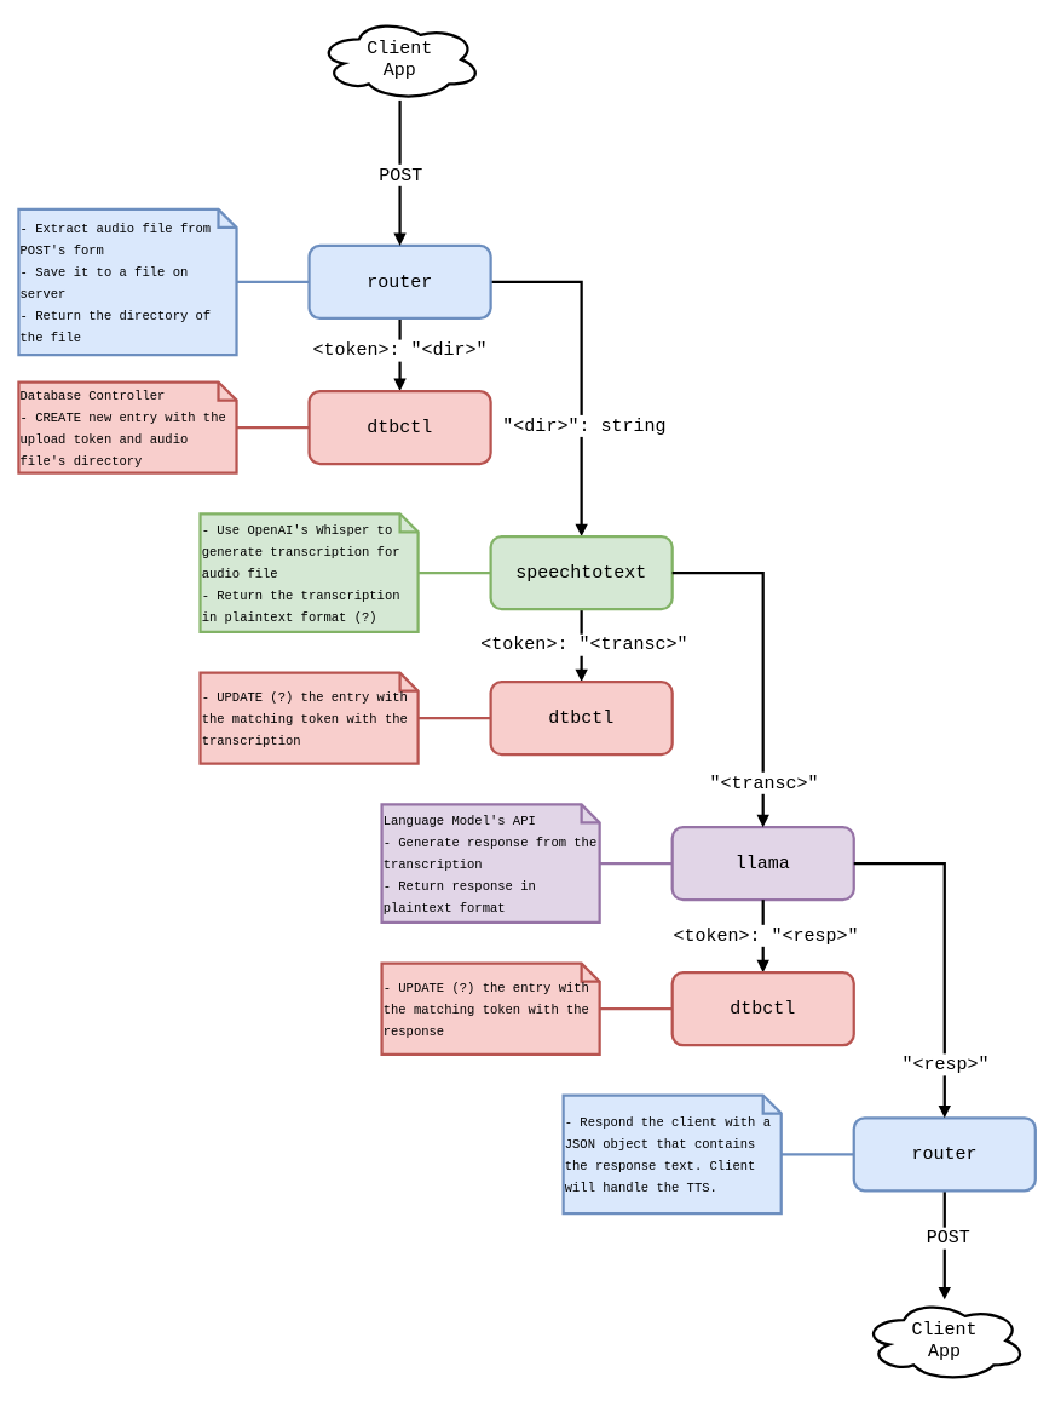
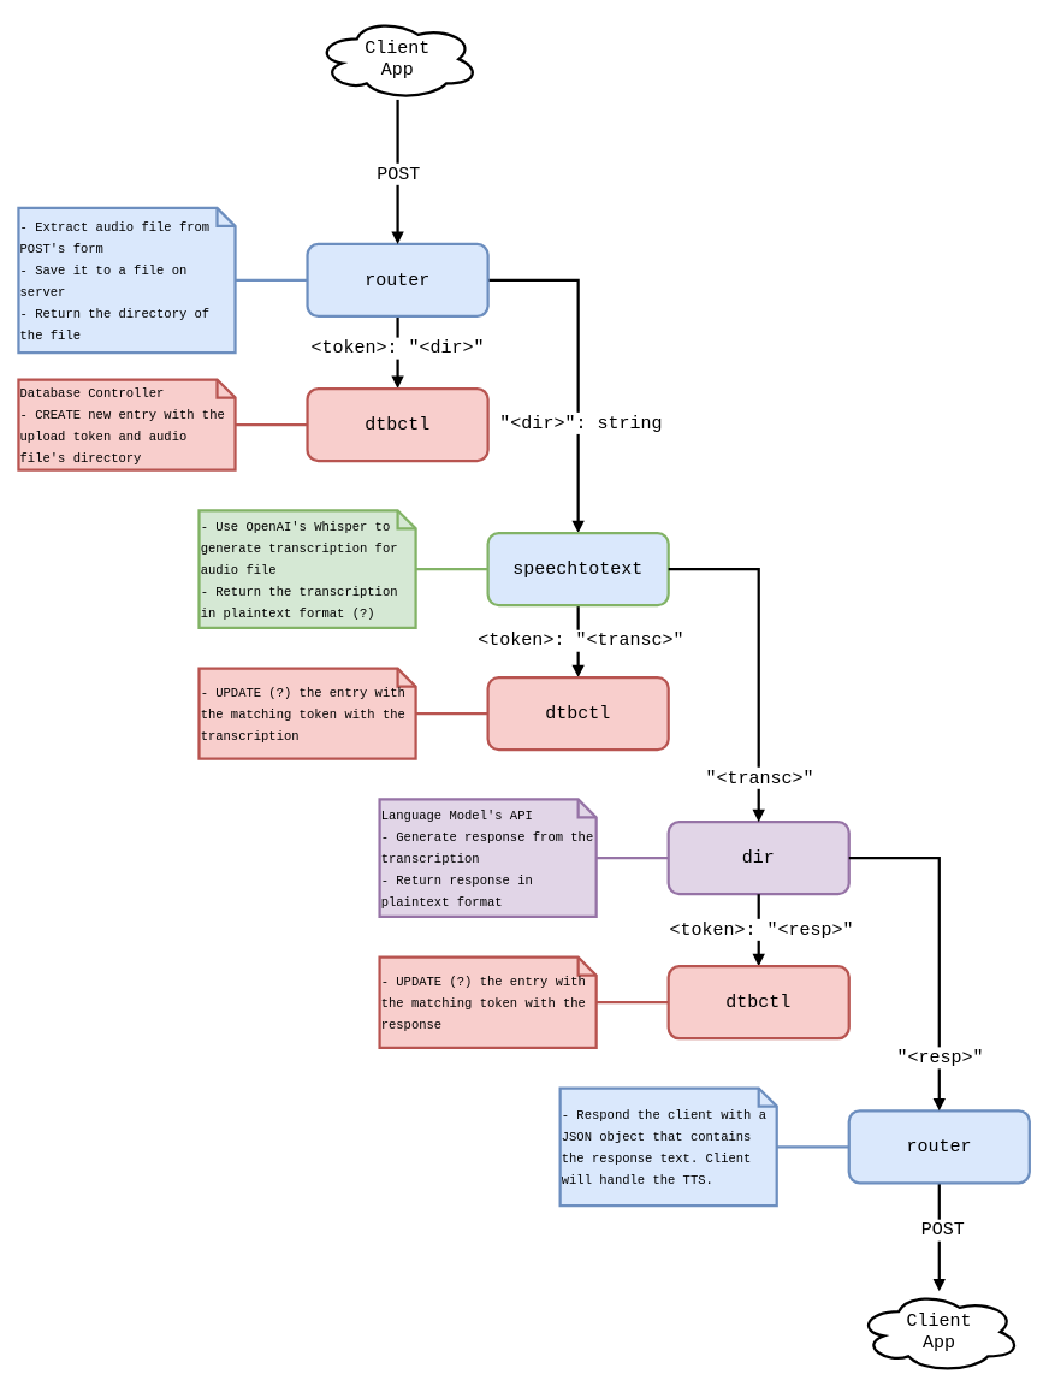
- <mxCell id="14" value="speechtotext" style="rounded=1;whiteSpace=wrap;html=1;fontFamily=Courier New;fontSize=20;strokeWidth=3;fillColor=#d5e8d4;strokeColor=#82b366;" vertex="1" parent="1"><mxGeometry x="540" y="590" width="200" height="80" as="geometry" /></mxCell>
+ <mxCell id="14" value="speechtotext" style="rounded=1;whiteSpace=wrap;html=1;fontFamily=Courier New;fontSize=20;strokeWidth=3;fillColor=#dae8fc;strokeColor=#82b366;" vertex="1" parent="1"><mxGeometry x="540" y="590" width="200" height="80" as="geometry" /></mxCell>
- <mxCell id="23" value="llama" style="rounded=1;whiteSpace=wrap;html=1;fontFamily=Courier New;fontSize=20;strokeWidth=3;fillColor=#e1d5e7;strokeColor=#9673a6;" vertex="1" parent="1"><mxGeometry x="740" y="910" width="200" height="80" as="geometry" /></mxCell>
+ <mxCell id="23" value="dir" style="rounded=1;whiteSpace=wrap;html=1;fontFamily=Courier New;fontSize=20;strokeWidth=3;fillColor=#e1d5e7;strokeColor=#9673a6;" vertex="1" parent="1"><mxGeometry x="740" y="910" width="200" height="80" as="geometry" /></mxCell>
